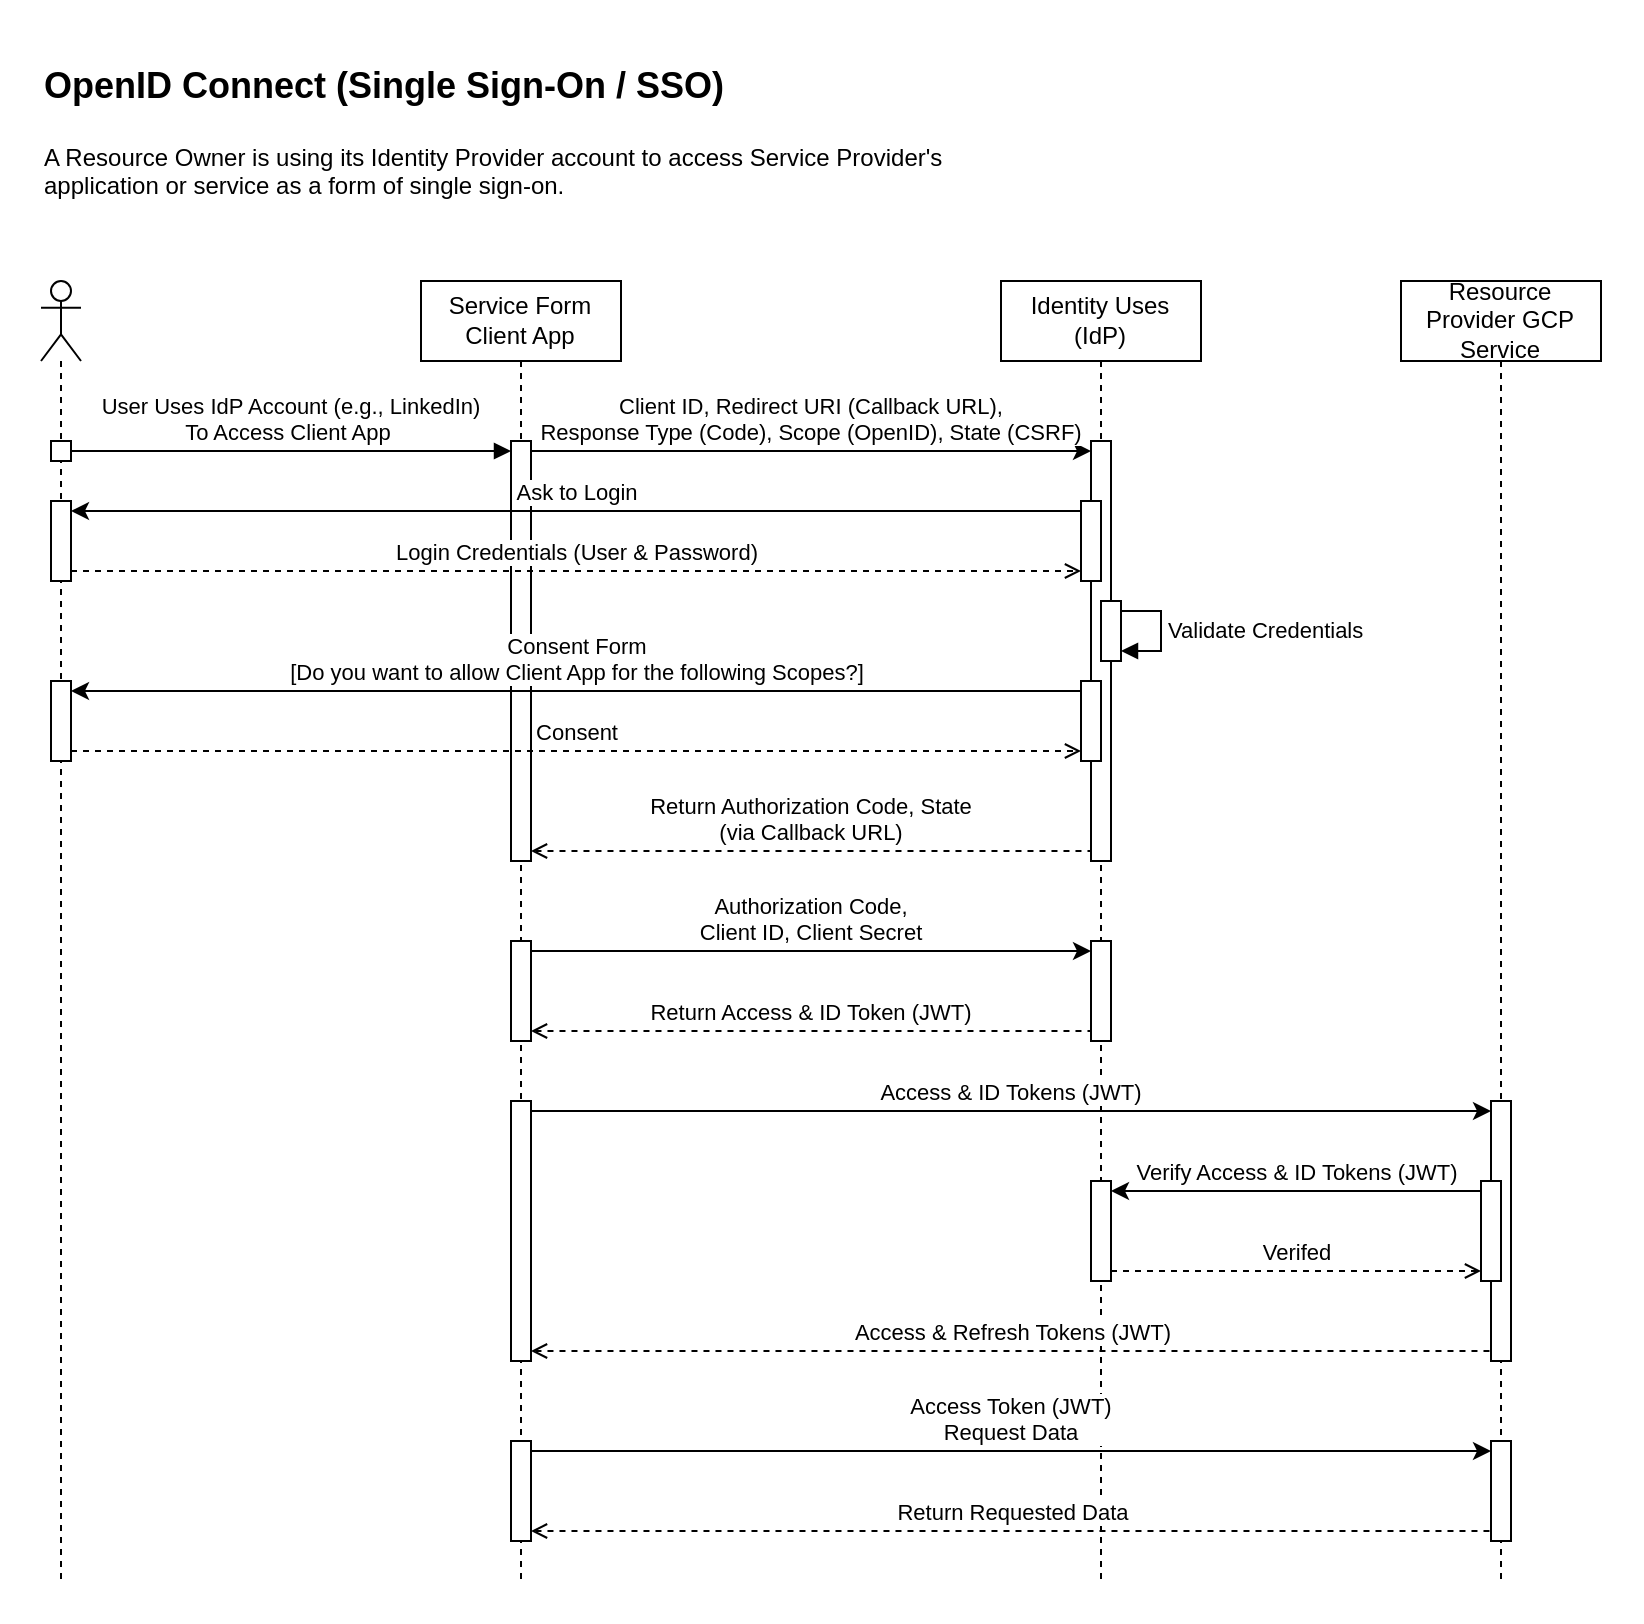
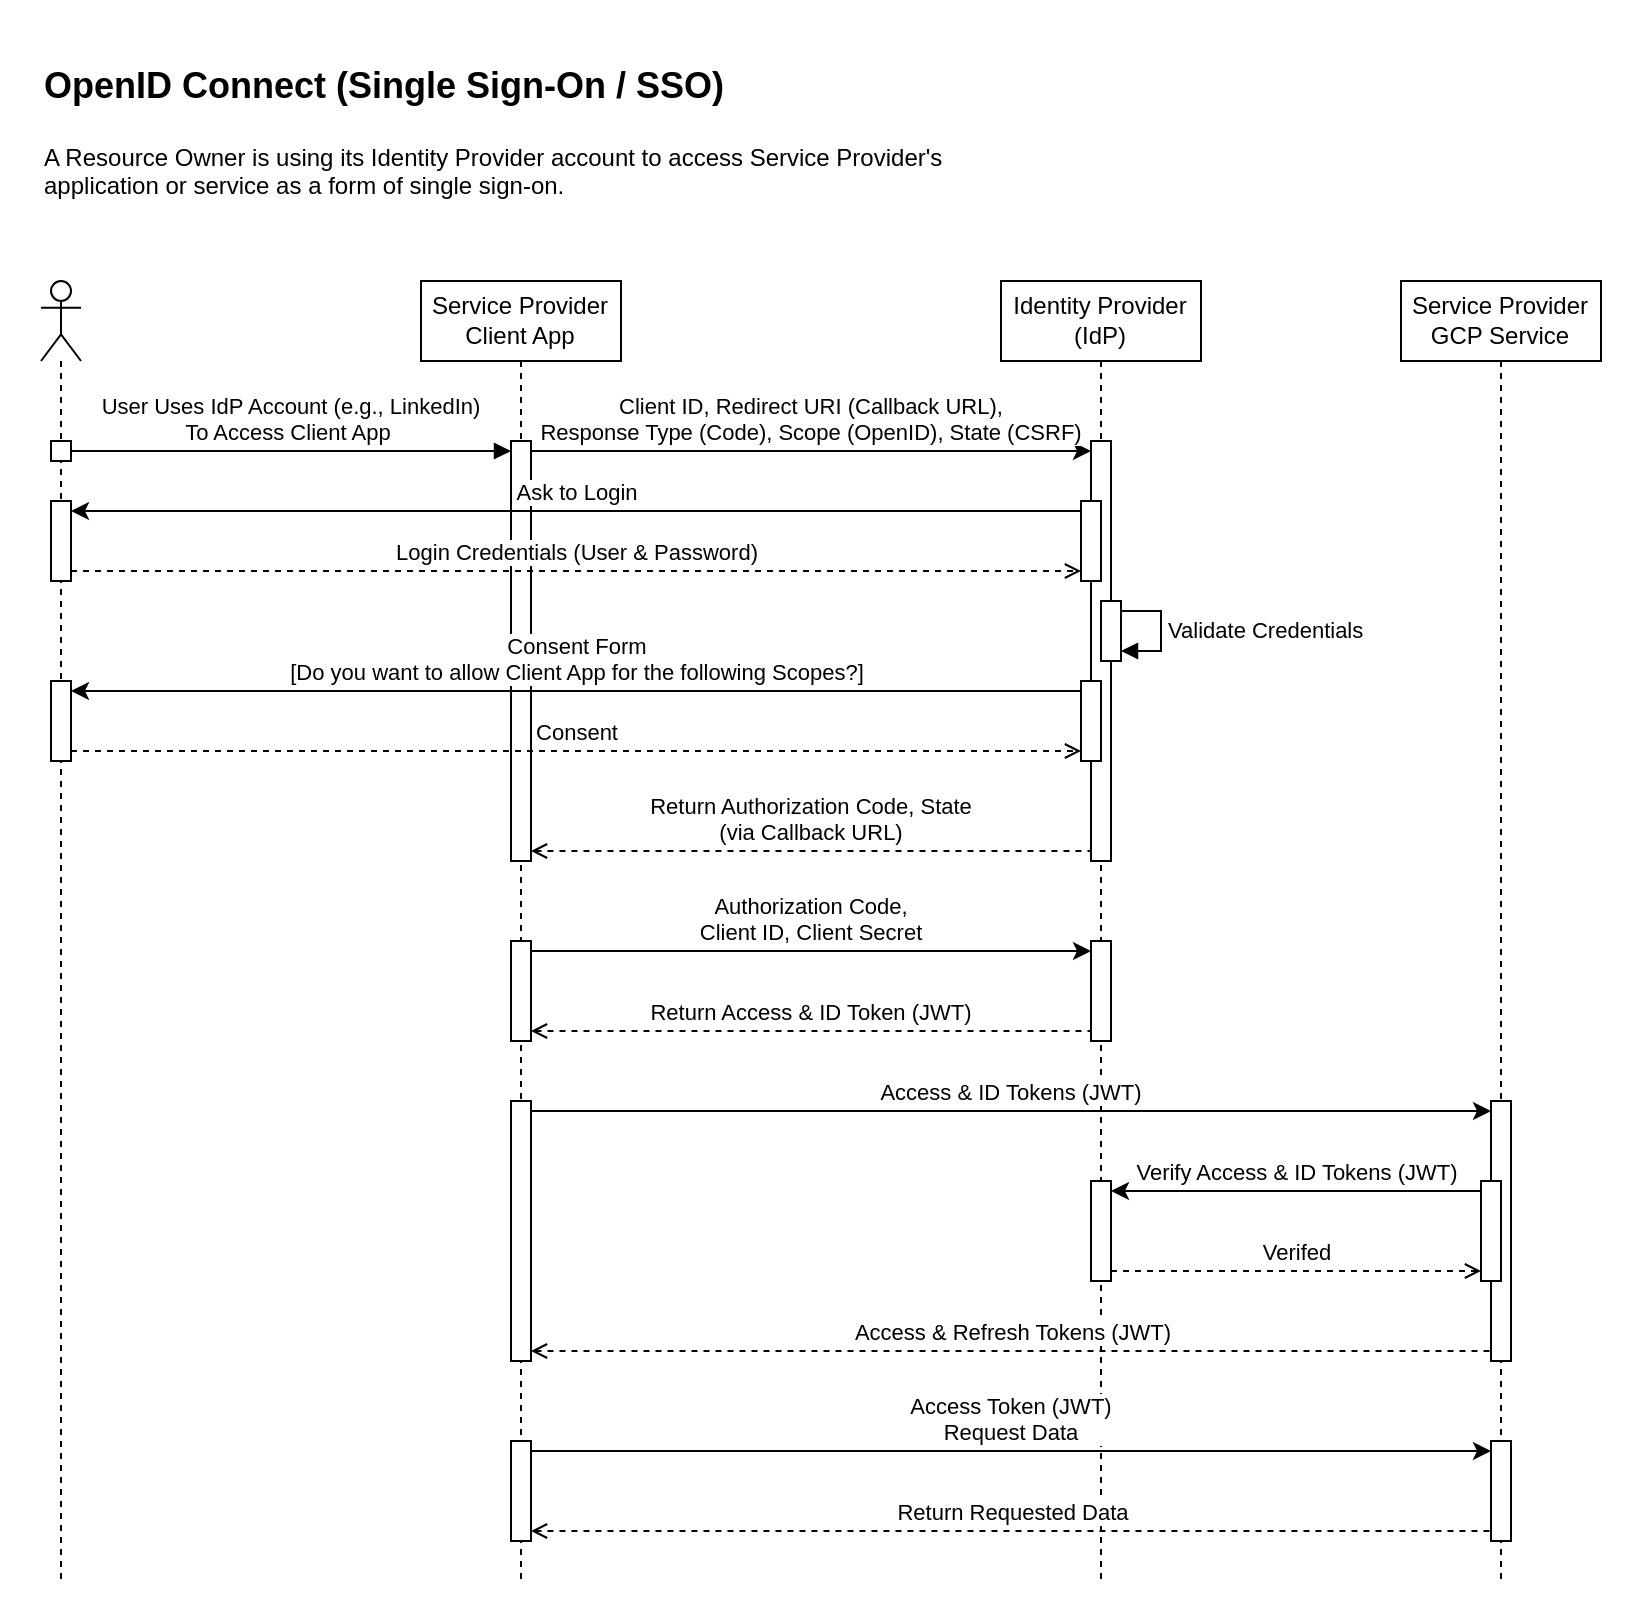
- <mxCell id="3" value="&lt;div&gt;Service Form Client App&lt;/div&gt;" style="shape=umlLifeline;perimeter=lifelinePerimeter;whiteSpace=wrap;html=1;container=1;dropTarget=0;collapsible=0;recursiveResize=0;outlineConnect=0;portConstraint=eastwest;newEdgeStyle={&quot;curved&quot;:0,&quot;rounded&quot;:0};" parent="1" vertex="1"><mxGeometry x="210" y="140" width="100" height="650" as="geometry" /></mxCell>
+ <mxCell id="3" value="&lt;div&gt;Service Provider Client App&lt;/div&gt;" style="shape=umlLifeline;perimeter=lifelinePerimeter;whiteSpace=wrap;html=1;container=1;dropTarget=0;collapsible=0;recursiveResize=0;outlineConnect=0;portConstraint=eastwest;newEdgeStyle={&quot;curved&quot;:0,&quot;rounded&quot;:0};" parent="1" vertex="1"><mxGeometry x="210" y="140" width="100" height="650" as="geometry" /></mxCell>
- <mxCell id="8" value="Identity Uses (IdP)" style="shape=umlLifeline;perimeter=lifelinePerimeter;whiteSpace=wrap;html=1;container=1;dropTarget=0;collapsible=0;recursiveResize=0;outlineConnect=0;portConstraint=eastwest;newEdgeStyle={&quot;curved&quot;:0,&quot;rounded&quot;:0};" parent="1" vertex="1"><mxGeometry x="500" y="140" width="100" height="650" as="geometry" /></mxCell>
+ <mxCell id="8" value="Identity Provider (IdP)" style="shape=umlLifeline;perimeter=lifelinePerimeter;whiteSpace=wrap;html=1;container=1;dropTarget=0;collapsible=0;recursiveResize=0;outlineConnect=0;portConstraint=eastwest;newEdgeStyle={&quot;curved&quot;:0,&quot;rounded&quot;:0};" parent="1" vertex="1"><mxGeometry x="500" y="140" width="100" height="650" as="geometry" /></mxCell>
- <mxCell id="16" value="Resource Provider GCP Service" style="shape=umlLifeline;perimeter=lifelinePerimeter;whiteSpace=wrap;html=1;container=1;dropTarget=0;collapsible=0;recursiveResize=0;outlineConnect=0;portConstraint=eastwest;newEdgeStyle={&quot;curved&quot;:0,&quot;rounded&quot;:0};" parent="1" vertex="1"><mxGeometry x="700" y="140" width="100" height="650" as="geometry" /></mxCell>
+ <mxCell id="16" value="Service Provider GCP Service" style="shape=umlLifeline;perimeter=lifelinePerimeter;whiteSpace=wrap;html=1;container=1;dropTarget=0;collapsible=0;recursiveResize=0;outlineConnect=0;portConstraint=eastwest;newEdgeStyle={&quot;curved&quot;:0,&quot;rounded&quot;:0};" parent="1" vertex="1"><mxGeometry x="700" y="140" width="100" height="650" as="geometry" /></mxCell>
